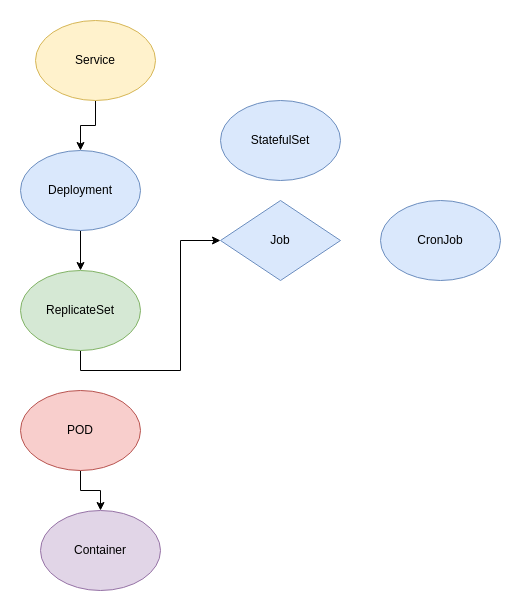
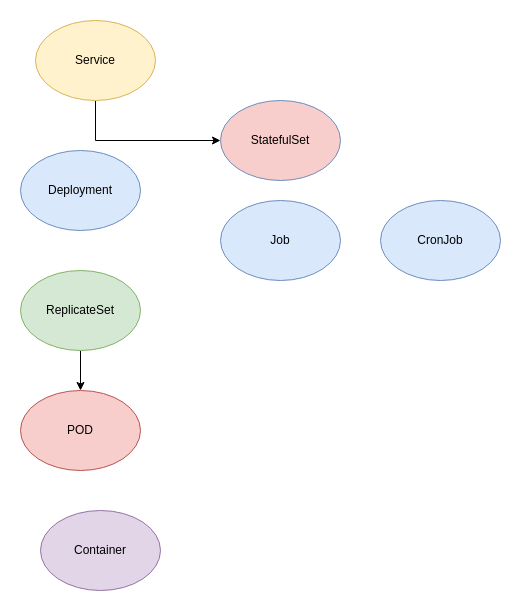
- <mxCell id="2" style="edgeStyle=orthogonalEdgeStyle;rounded=0;orthogonalLoop=1;jettySize=auto;html=1;exitX=0.5;exitY=1;exitDx=0;exitDy=0;" edge="1" parent="1" source="3" target="5"><mxGeometry relative="1" as="geometry" /></mxCell>
+ <mxCell id="2" style="edgeStyle=orthogonalEdgeStyle;rounded=0;orthogonalLoop=1;jettySize=auto;html=1;exitX=0.5;exitY=1;exitDx=0;exitDy=0;" edge="1" parent="1" source="3" target="11"><mxGeometry relative="1" as="geometry" /></mxCell>
- <mxCell id="11" value="StatefulSet" style="ellipse;whiteSpace=wrap;html=1;fillColor=#dae8fc;strokeColor=#6c8ebf;" vertex="1" parent="1"><mxGeometry x="220" y="100" width="120" height="80" as="geometry" /></mxCell>
+ <mxCell id="11" value="StatefulSet" style="ellipse;whiteSpace=wrap;html=1;fillColor=#f8cecc;strokeColor=#6c8ebf;" vertex="1" parent="1"><mxGeometry x="220" y="100" width="120" height="80" as="geometry" /></mxCell>
- <mxCell id="12" value="Job" style="rhombus;whiteSpace=wrap;html=1;fillColor=#dae8fc;strokeColor=#6c8ebf;" vertex="1" parent="1"><mxGeometry x="220" y="200" width="120" height="80" as="geometry" /></mxCell>
+ <mxCell id="12" value="Job" style="ellipse;whiteSpace=wrap;html=1;fillColor=#dae8fc;strokeColor=#6c8ebf;" vertex="1" parent="1"><mxGeometry x="220" y="200" width="120" height="80" as="geometry" /></mxCell>
- <mxCell id="4" style="edgeStyle=orthogonalEdgeStyle;rounded=0;orthogonalLoop=1;jettySize=auto;html=1;exitX=0.5;exitY=1;exitDx=0;exitDy=0;" edge="1" parent="1" source="5" target="7"><mxGeometry relative="1" as="geometry" /></mxCell>
- <mxCell id="6" style="edgeStyle=orthogonalEdgeStyle;rounded=0;orthogonalLoop=1;jettySize=auto;html=1;exitX=0.5;exitY=1;exitDx=0;exitDy=0;" edge="1" parent="1" source="7" target="12"><mxGeometry relative="1" as="geometry" /></mxCell>
+ <mxCell id="6" style="edgeStyle=orthogonalEdgeStyle;rounded=0;orthogonalLoop=1;jettySize=auto;html=1;exitX=0.5;exitY=1;exitDx=0;exitDy=0;entryX=0.5;entryY=0;entryDx=0;entryDy=0;" edge="1" parent="1" source="7" target="9"><mxGeometry relative="1" as="geometry" /></mxCell>
- <mxCell id="8" style="edgeStyle=orthogonalEdgeStyle;rounded=0;orthogonalLoop=1;jettySize=auto;html=1;exitX=0.5;exitY=1;exitDx=0;exitDy=0;entryX=0.5;entryY=0;entryDx=0;entryDy=0;" edge="1" parent="1" source="9" target="10"><mxGeometry relative="1" as="geometry" /></mxCell>
